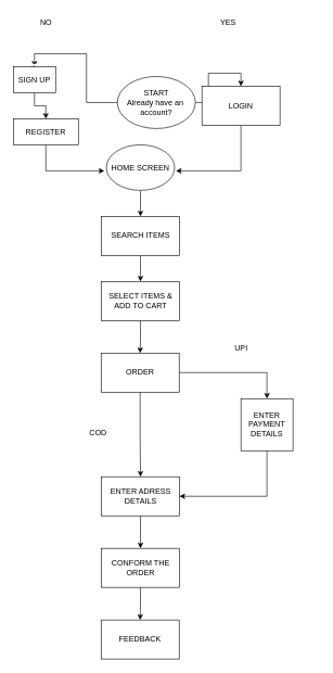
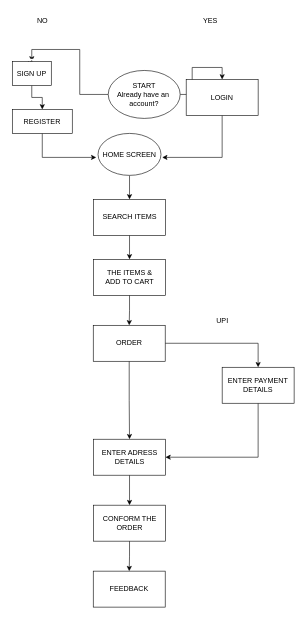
- <mxCell id="17" value="SELECT ITEMS &amp;amp;&lt;div&gt;ADD TO CART&lt;/div&gt;" style="rounded=0;whiteSpace=wrap;html=1;" vertex="1" parent="1"><mxGeometry x="155.5" y="432" width="120" height="60" as="geometry" /></mxCell>
+ <mxCell id="17" value="THE ITEMS &amp;amp;&lt;div&gt;ADD TO CART&lt;/div&gt;" style="rounded=0;whiteSpace=wrap;html=1;" vertex="1" parent="1"><mxGeometry x="155.5" y="432" width="120" height="60" as="geometry" /></mxCell>
- <mxCell id="22" value="ENTER PAYMENT&lt;div&gt;DETAILS&lt;/div&gt;" style="rounded=0;whiteSpace=wrap;html=1;" vertex="1" parent="1"><mxGeometry x="370" y="612" width="80" height="80" as="geometry" /></mxCell>
+ <mxCell id="22" value="ENTER PAYMENT&lt;div&gt;DETAILS&lt;/div&gt;" style="rounded=0;whiteSpace=wrap;html=1;" vertex="1" parent="1"><mxGeometry x="370" y="612" width="120" height="60" as="geometry" /></mxCell>
- <mxCell id="27" value="COD" style="text;html=1;align=center;verticalAlign=middle;resizable=0;points=[];autosize=1;strokeColor=none;fillColor=none;" vertex="1" parent="1"><mxGeometry x="125" y="650" width="50" height="30" as="geometry" /></mxCell>
